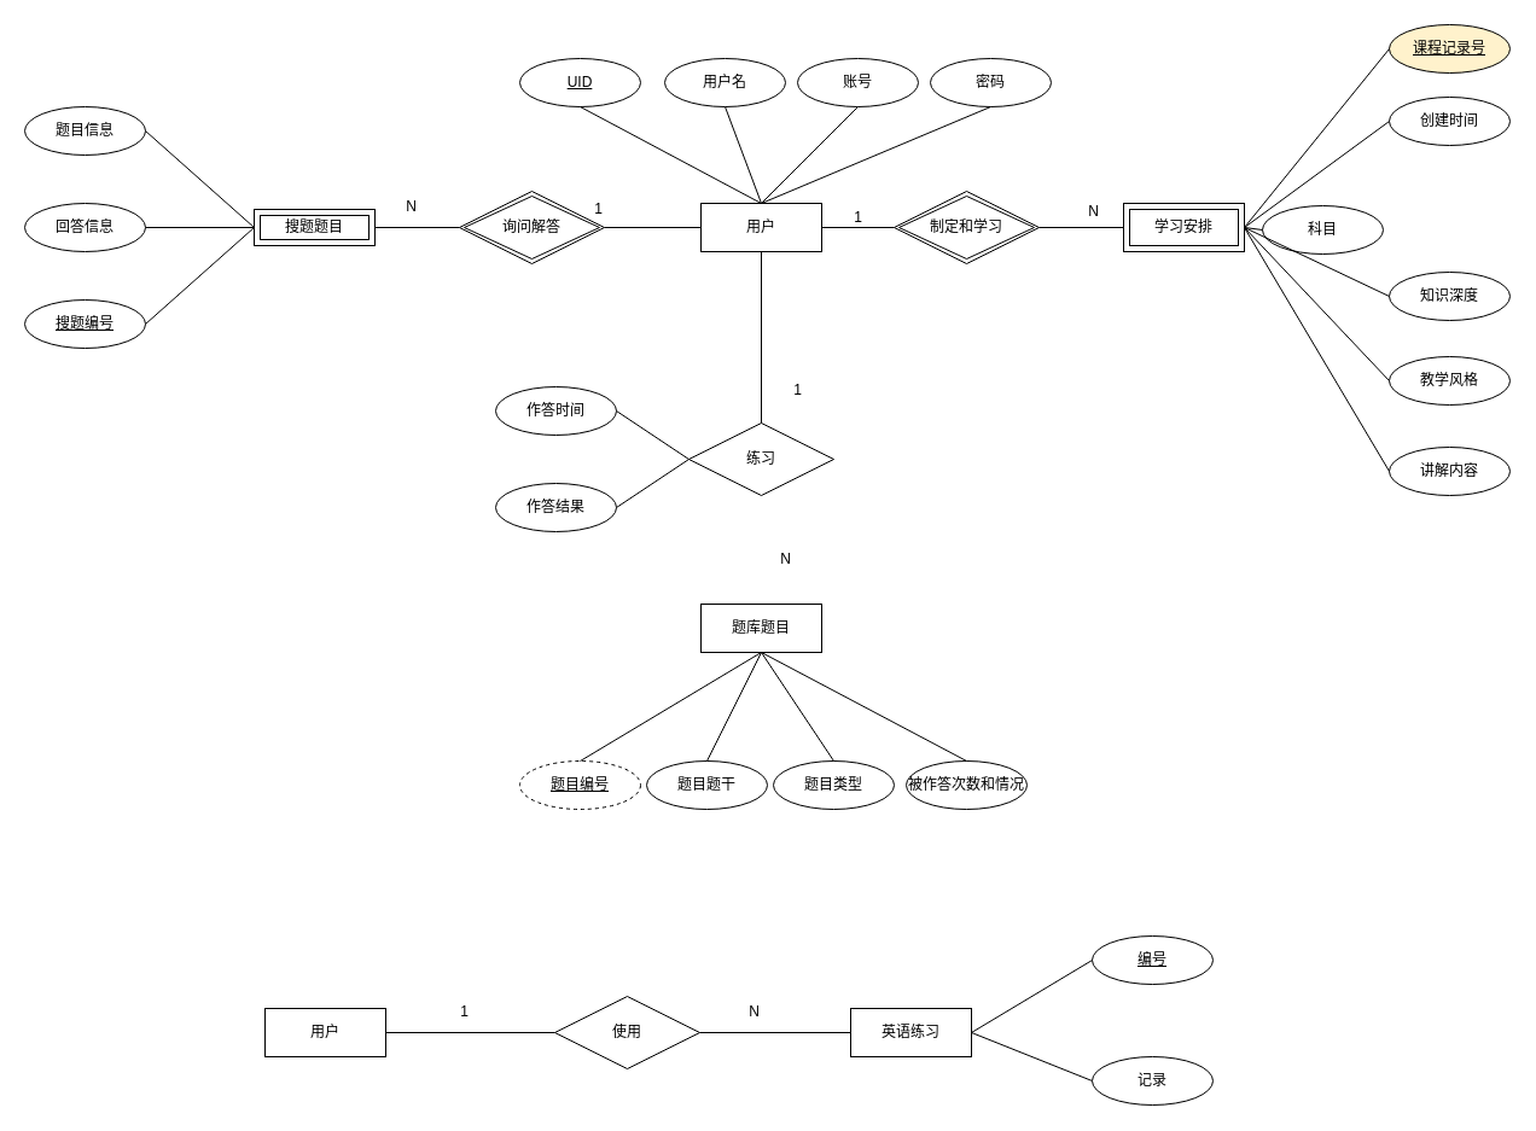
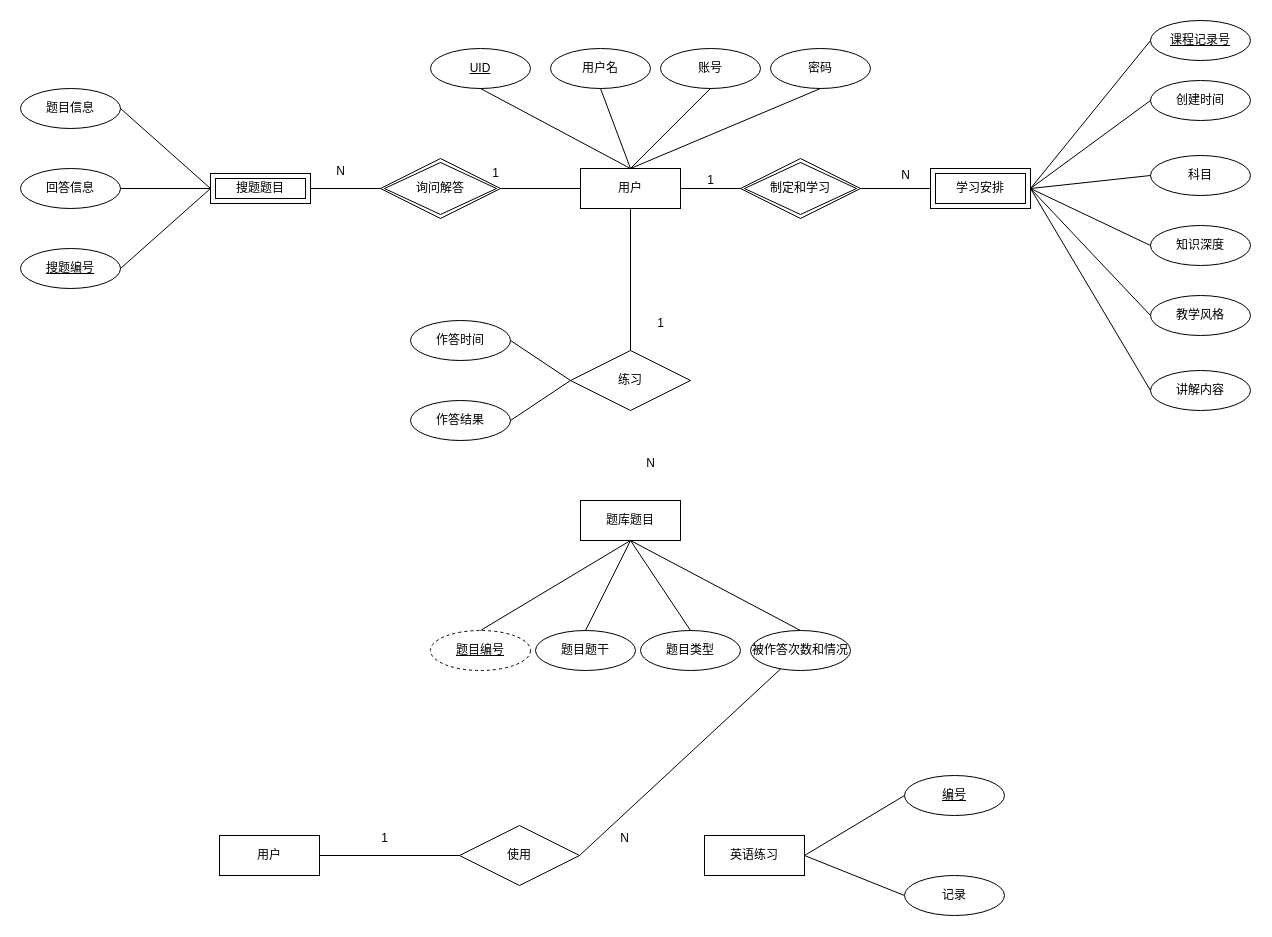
- <mxCell id="47" value="&lt;u&gt;课程记录号&lt;/u&gt;" style="ellipse;whiteSpace=wrap;html=1;align=center;fillColor=#fff2cc;" vertex="1" parent="1"><mxGeometry x="1150" y="20" width="100" height="40" as="geometry" /></mxCell>
+ <mxCell id="47" value="&lt;u&gt;课程记录号&lt;/u&gt;" style="ellipse;whiteSpace=wrap;html=1;align=center;" vertex="1" parent="1"><mxGeometry x="1150" y="20" width="100" height="40" as="geometry" /></mxCell>
- <mxCell id="30" value="科目" style="ellipse;whiteSpace=wrap;html=1;align=center;" parent="1" vertex="1"><mxGeometry x="1045" y="170" width="100" height="40" as="geometry" /></mxCell>
+ <mxCell id="30" value="科目" style="ellipse;whiteSpace=wrap;html=1;align=center;" parent="1" vertex="1"><mxGeometry x="1150" y="155" width="100" height="40" as="geometry" /></mxCell>
- <mxCell id="62" value="" style="endArrow=none;html=1;rounded=0;exitX=1;exitY=0.5;exitDx=0;exitDy=0;entryX=0;entryY=0.5;entryDx=0;entryDy=0;" edge="1" parent="1" source="60" target="59"><mxGeometry width="50" height="50" relative="1" as="geometry"><mxPoint x="649" y="945" as="sourcePoint" /><mxPoint x="789" y="945" as="targetPoint" /></mxGeometry></mxCell>
+ <mxCell id="62" value="" style="endArrow=none;html=1;rounded=0;exitX=1;exitY=0.5;exitDx=0;exitDy=0;" edge="1" parent="1" source="60" target="23"><mxGeometry width="50" height="50" relative="1" as="geometry"><mxPoint x="649" y="945" as="sourcePoint" /><mxPoint x="789" y="945" as="targetPoint" /></mxGeometry></mxCell>
